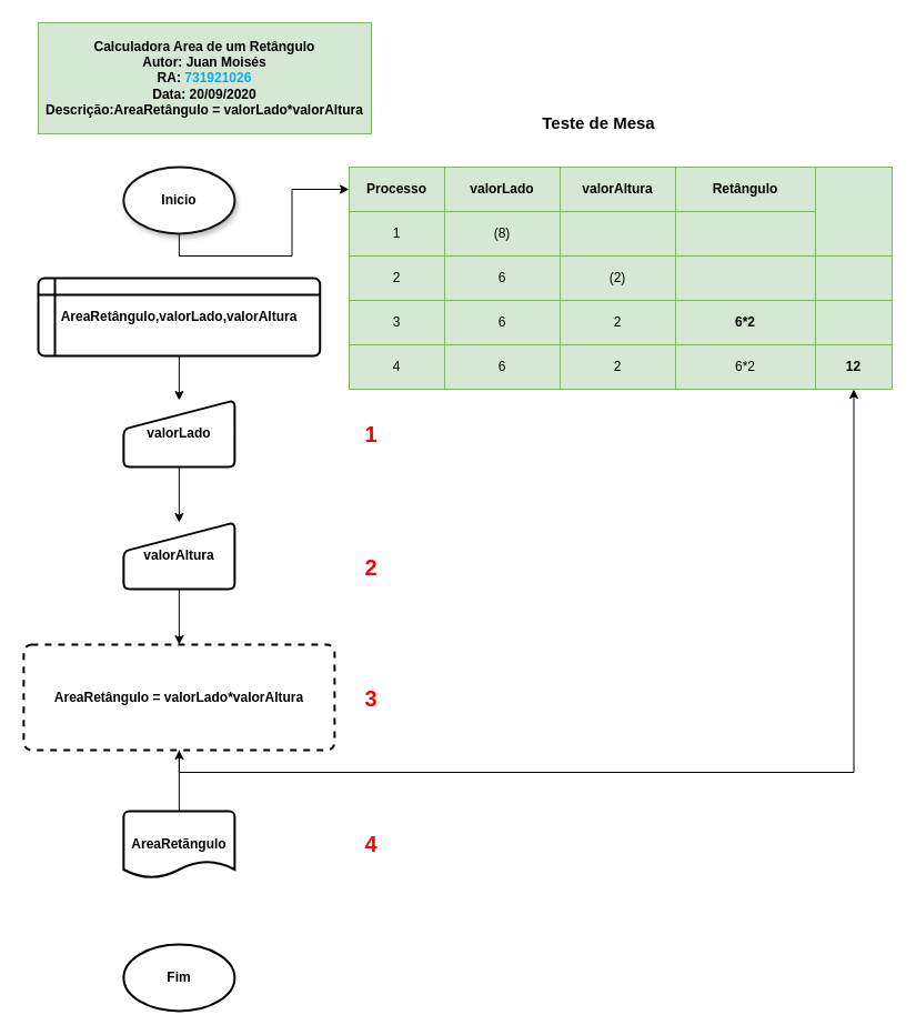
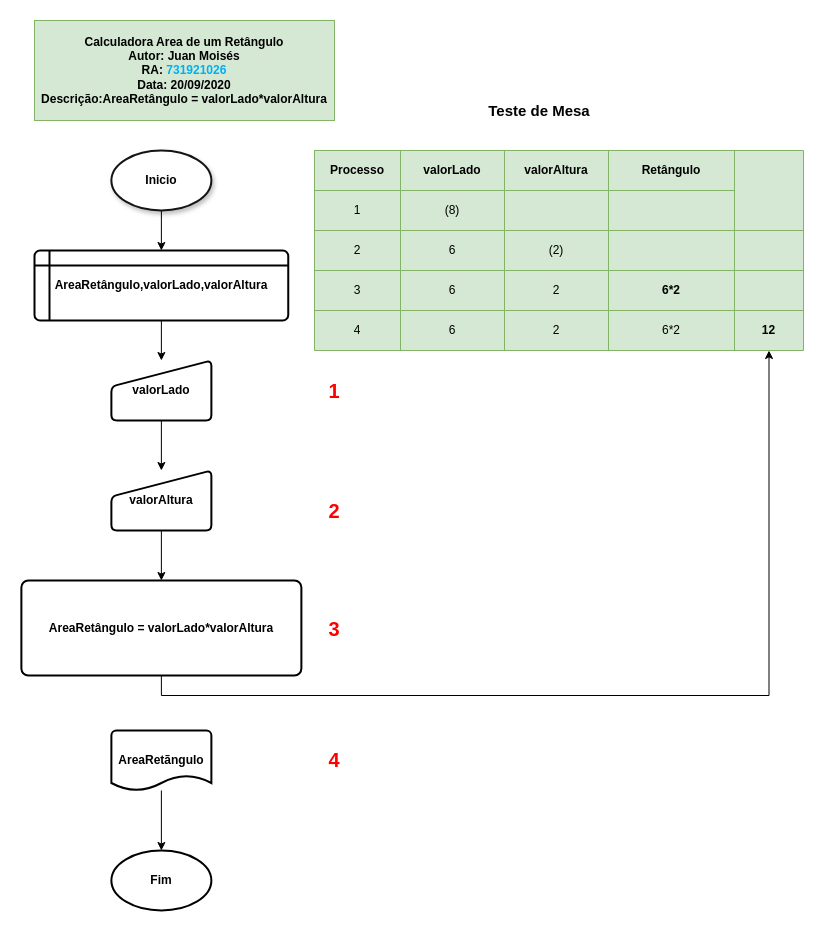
- <mxCell id="3" style="edgeStyle=orthogonalEdgeStyle;rounded=0;orthogonalLoop=1;jettySize=auto;html=1;exitX=0.5;exitY=1;exitDx=0;exitDy=0;exitPerimeter=0;fontStyle=1;" parent="1" source="4" target="14" edge="1"><mxGeometry relative="1" as="geometry" /></mxCell>
+ <mxCell id="3" style="edgeStyle=orthogonalEdgeStyle;rounded=0;orthogonalLoop=1;jettySize=auto;html=1;exitX=0.5;exitY=1;exitDx=0;exitDy=0;exitPerimeter=0;entryX=0.5;entryY=0;entryDx=0;entryDy=0;fontStyle=1" parent="1" source="4" target="6" edge="1"><mxGeometry relative="1" as="geometry" /></mxCell>
- <mxCell id="10" value="AreaRetângulo = valorLado*valorAltura" style="rounded=1;whiteSpace=wrap;html=1;absoluteArcSize=1;arcSize=14;strokeWidth=2;fontStyle=1;dashed=1;" parent="1" vertex="1"><mxGeometry x="20.88" y="580" width="280" height="95" as="geometry" /></mxCell>
+ <mxCell id="10" value="AreaRetângulo = valorLado*valorAltura" style="rounded=1;whiteSpace=wrap;html=1;absoluteArcSize=1;arcSize=14;strokeWidth=2;fontStyle=1" parent="1" vertex="1"><mxGeometry x="20.88" y="580" width="280" height="95" as="geometry" /></mxCell>
- <mxCell id="11" value="" style="edgeStyle=orthogonalEdgeStyle;rounded=0;orthogonalLoop=1;jettySize=auto;html=1;fontStyle=1;" parent="1" source="42" target="10" edge="1"><mxGeometry relative="1" as="geometry" /></mxCell>
+ <mxCell id="11" value="" style="edgeStyle=orthogonalEdgeStyle;rounded=0;orthogonalLoop=1;jettySize=auto;html=1;fontStyle=1" parent="1" source="42" target="43" edge="1"><mxGeometry relative="1" as="geometry" /></mxCell>
